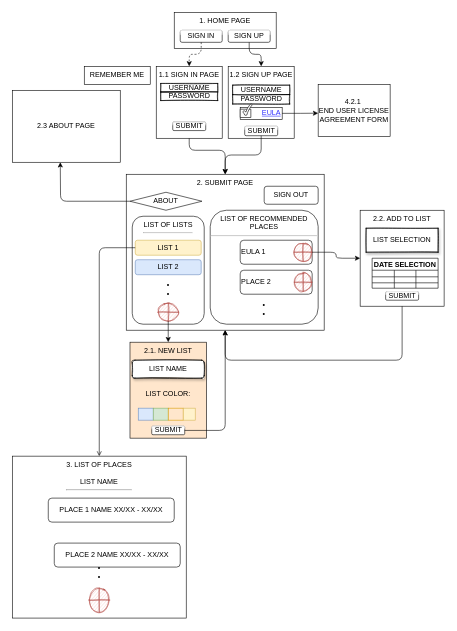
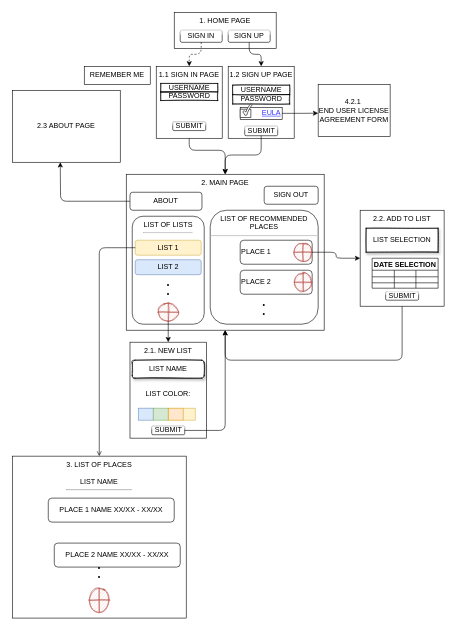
- <mxCell id="2" value="2. SUBMIT PAGE" style="rounded=0;whiteSpace=wrap;html=1;verticalAlign=top;align=center;" parent="1" vertex="1"><mxGeometry x="210" y="290" width="330" height="260" as="geometry" /></mxCell>
+ <mxCell id="2" value="2. MAIN PAGE" style="rounded=0;whiteSpace=wrap;html=1;verticalAlign=top;align=center;" parent="1" vertex="1"><mxGeometry x="210" y="290" width="330" height="260" as="geometry" /></mxCell>
- <mxCell id="71" value="ABOUT" style="rhombus;whiteSpace=wrap;html=1;shadow=0;glass=0;sketch=0;align=center;verticalAlign=middle;" parent="1" vertex="1"><mxGeometry x="216.25" y="320" width="120" height="30" as="geometry" /></mxCell>
+ <mxCell id="71" value="ABOUT" style="rounded=1;whiteSpace=wrap;html=1;shadow=0;glass=0;sketch=0;align=center;verticalAlign=middle;" parent="1" vertex="1"><mxGeometry x="216.25" y="320" width="120" height="30" as="geometry" /></mxCell>
- <mxCell id="32" value="EULA 1" style="rounded=1;whiteSpace=wrap;html=1;sketch=0;align=left;" parent="29" vertex="1"><mxGeometry x="50" y="50" width="120" height="40" as="geometry" /></mxCell>
+ <mxCell id="32" value="PLACE 1" style="rounded=1;whiteSpace=wrap;html=1;sketch=0;align=left;" parent="29" vertex="1"><mxGeometry x="50" y="50" width="120" height="40" as="geometry" /></mxCell>
- <mxCell id="38" value="2.1. NEW LIST&lt;br&gt;&lt;br&gt;&lt;br&gt;&lt;br&gt;&lt;br&gt;LIST COLOR:" style="rounded=0;whiteSpace=wrap;html=1;verticalAlign=top;fillColor=#ffe6cc;" parent="37" vertex="1"><mxGeometry width="127.5" height="160" as="geometry" /></mxCell>
+ <mxCell id="38" value="2.1. NEW LIST&lt;br&gt;&lt;br&gt;&lt;br&gt;&lt;br&gt;&lt;br&gt;LIST COLOR:" style="rounded=0;whiteSpace=wrap;html=1;verticalAlign=top;" parent="37" vertex="1"><mxGeometry width="127.5" height="160" as="geometry" /></mxCell>
